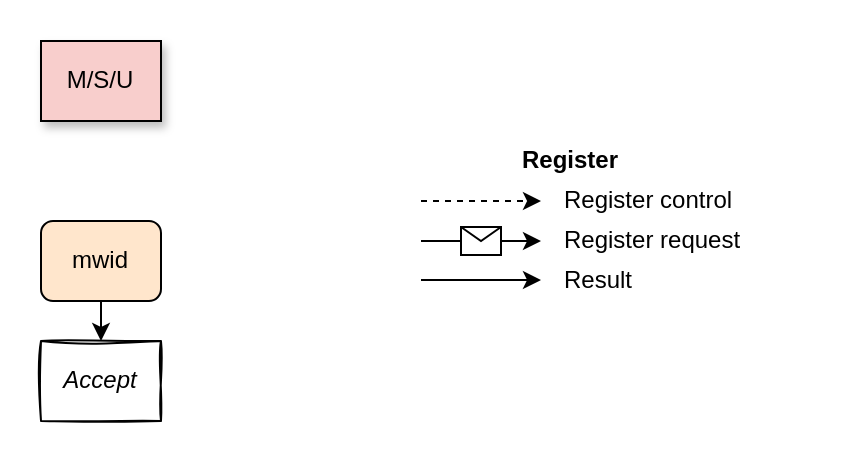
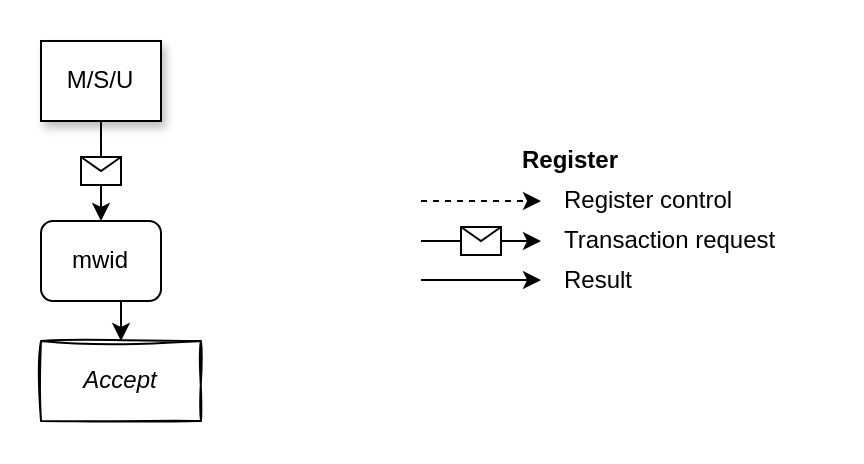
- <mxCell id="2" value="M/S/U" style="rounded=0;whiteSpace=wrap;html=1;fontSize=12;glass=0;strokeWidth=1;shadow=1;fillColor=#f8cecc;" parent="1" vertex="1"><mxGeometry x="20" y="20" width="60" height="40" as="geometry" /></mxCell>
+ <mxCell id="2" value="M/S/U" style="rounded=0;whiteSpace=wrap;html=1;fontSize=12;glass=0;strokeWidth=1;shadow=1;" parent="1" vertex="1"><mxGeometry x="20" y="20" width="60" height="40" as="geometry" /></mxCell>
+ <mxCell id="5" value="" style="endArrow=classic;html=1;rounded=0;exitX=0.5;exitY=1;exitDx=0;exitDy=0;entryX=0.5;entryY=0;entryDx=0;entryDy=0;" parent="1" source="2" target="3" edge="1"><mxGeometry relative="1" as="geometry"><mxPoint x="50" y="60" as="sourcePoint" /><mxPoint x="150" y="70" as="targetPoint" /></mxGeometry></mxCell>
+ <mxCell id="6" value="" style="shape=message;html=1;outlineConnect=0;" parent="5" vertex="1"><mxGeometry width="20" height="14" relative="1" as="geometry"><mxPoint x="-10" y="-7" as="offset" /></mxGeometry></mxCell>
- <mxCell id="12" value="Register request" style="text;html=1;align=left;verticalAlign=middle;whiteSpace=wrap;rounded=0;" parent="1" vertex="1"><mxGeometry x="280" y="110" width="130" height="20" as="geometry" /></mxCell>
+ <mxCell id="12" value="Transaction request" style="text;html=1;align=left;verticalAlign=middle;whiteSpace=wrap;rounded=0;" parent="1" vertex="1"><mxGeometry x="280" y="110" width="130" height="20" as="geometry" /></mxCell>
- <mxCell id="3" value="mwid" style="rounded=1;whiteSpace=wrap;html=1;fontSize=12;glass=0;strokeWidth=1;shadow=0;fillColor=#ffe6cc;fillStyle=solid;" parent="1" vertex="1"><mxGeometry x="20" y="110" width="60" height="40" as="geometry" /></mxCell>
+ <mxCell id="3" value="mwid" style="rounded=1;whiteSpace=wrap;html=1;fontSize=12;glass=0;strokeWidth=1;shadow=0;fillColor=#FFFFFF;fillStyle=solid;" parent="1" vertex="1"><mxGeometry x="20" y="110" width="60" height="40" as="geometry" /></mxCell>
- <mxCell id="4" value="Accept" style="rounded=0;whiteSpace=wrap;html=1;fontSize=12;glass=0;strokeWidth=1;shadow=0;sketch=1;curveFitting=1;jiggle=2;fontStyle=2" parent="1" vertex="1"><mxGeometry x="20" y="170" width="60" height="40" as="geometry" /></mxCell>
+ <mxCell id="4" value="Accept" style="rounded=0;whiteSpace=wrap;html=1;fontSize=12;glass=0;strokeWidth=1;shadow=0;sketch=1;curveFitting=1;jiggle=2;fontStyle=2" parent="1" vertex="1"><mxGeometry x="20" y="170" width="80" height="40" as="geometry" /></mxCell>
